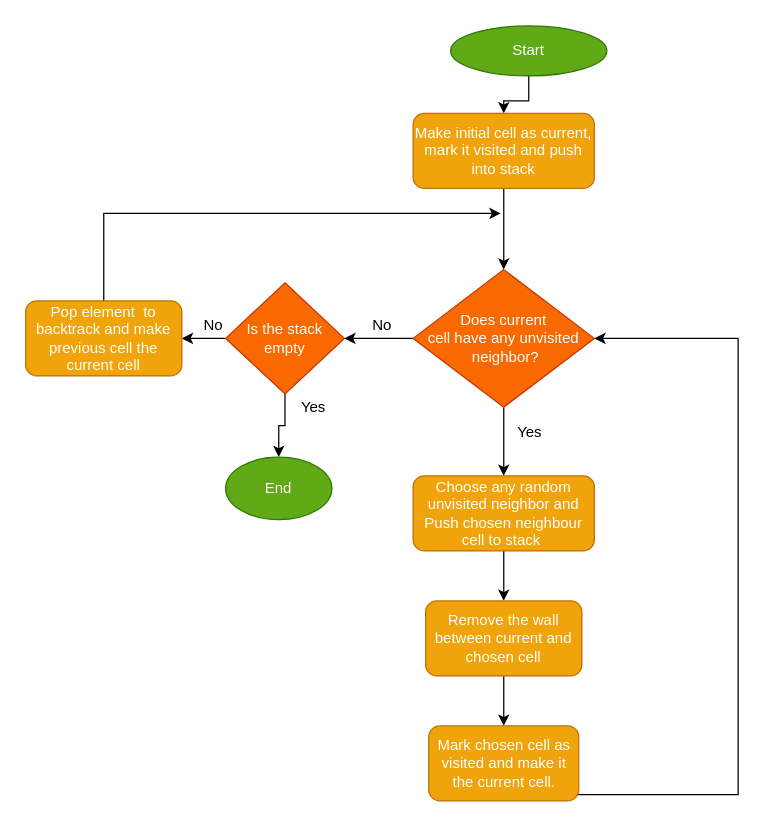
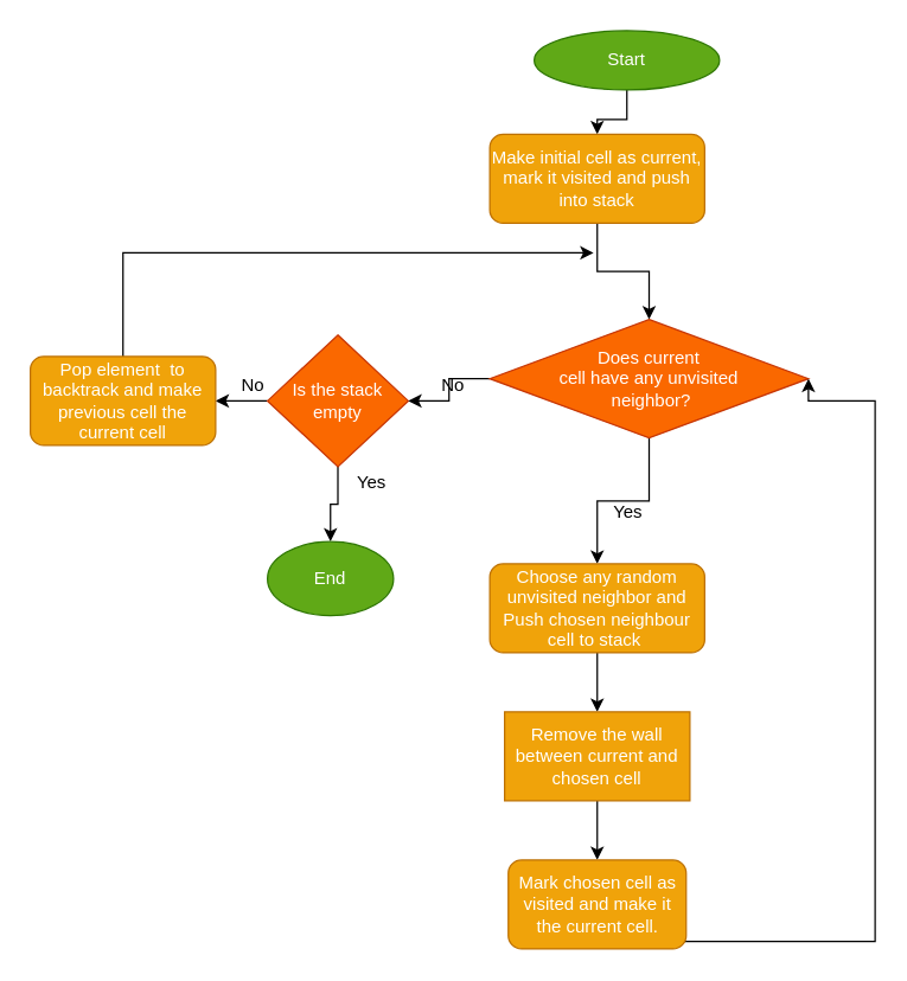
- <mxCell id="14" value="Does current&lt;br&gt;cell have any unvisited&lt;br&gt;&amp;nbsp;neighbor?" style="rhombus;whiteSpace=wrap;html=1;fillColor=#fa6800;strokeColor=#C73500;fontColor=#ffffff;" parent="1" vertex="1"><mxGeometry x="330" y="215" width="145" height="110" as="geometry" /></mxCell>
+ <mxCell id="14" value="Does current&lt;br&gt;cell have any unvisited&lt;br&gt;&amp;nbsp;neighbor?" style="rhombus;whiteSpace=wrap;html=1;fillColor=#fa6800;strokeColor=#C73500;fontColor=#ffffff;" parent="1" vertex="1"><mxGeometry x="330" y="215" width="215" height="80" as="geometry" /></mxCell>
- <mxCell id="19" value="Remove the wall between current and chosen cell" style="rounded=1;whiteSpace=wrap;html=1;fillColor=#f0a30a;strokeColor=#BD7000;fontColor=#ffffff;" parent="1" vertex="1"><mxGeometry x="340" y="480" width="125" height="60" as="geometry" /></mxCell>
+ <mxCell id="19" value="Remove the wall between current and chosen cell" style="whiteSpace=wrap;html=1;fillColor=#f0a30a;strokeColor=#BD7000;fontColor=#ffffff;rounded=0;" parent="1" vertex="1"><mxGeometry x="340" y="480" width="125" height="60" as="geometry" /></mxCell>
